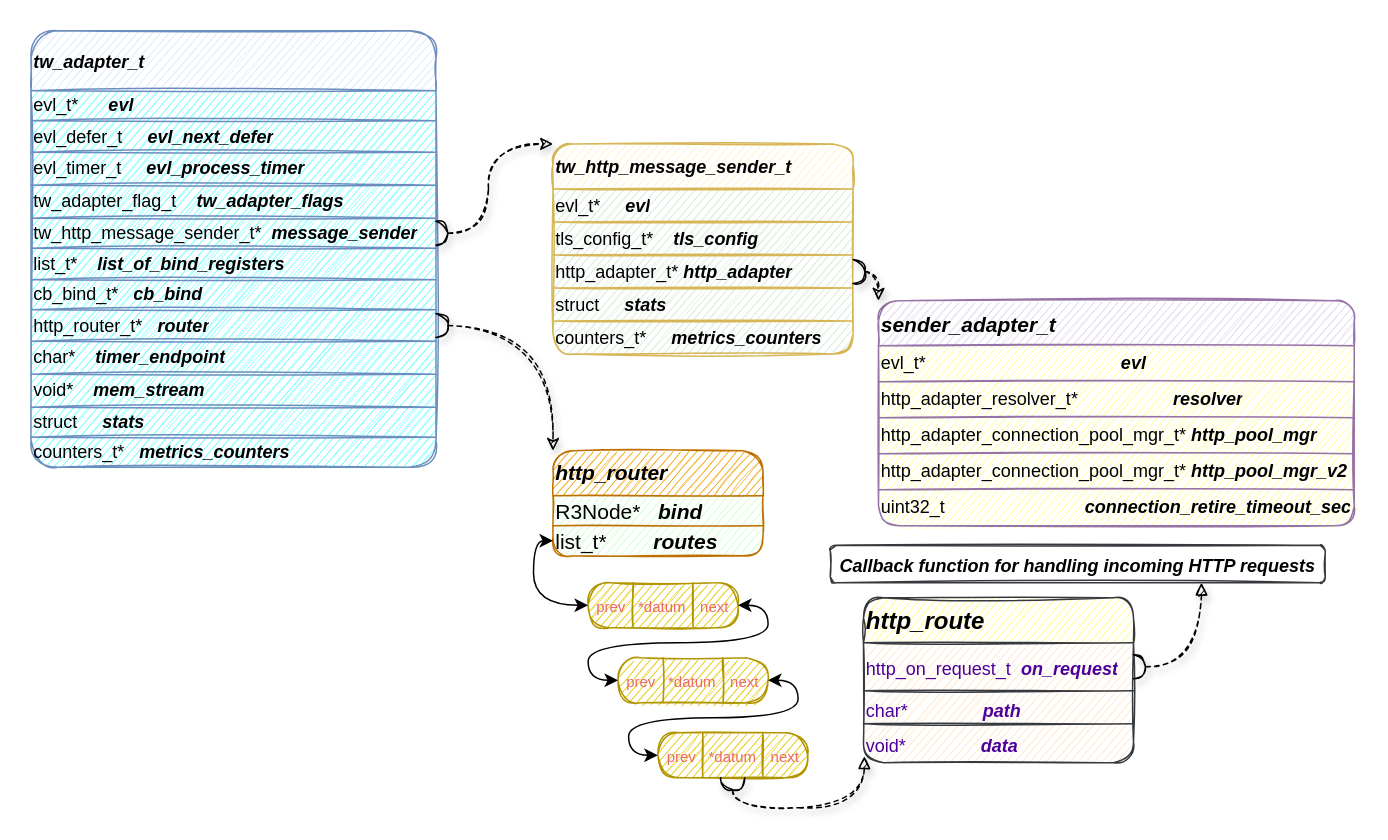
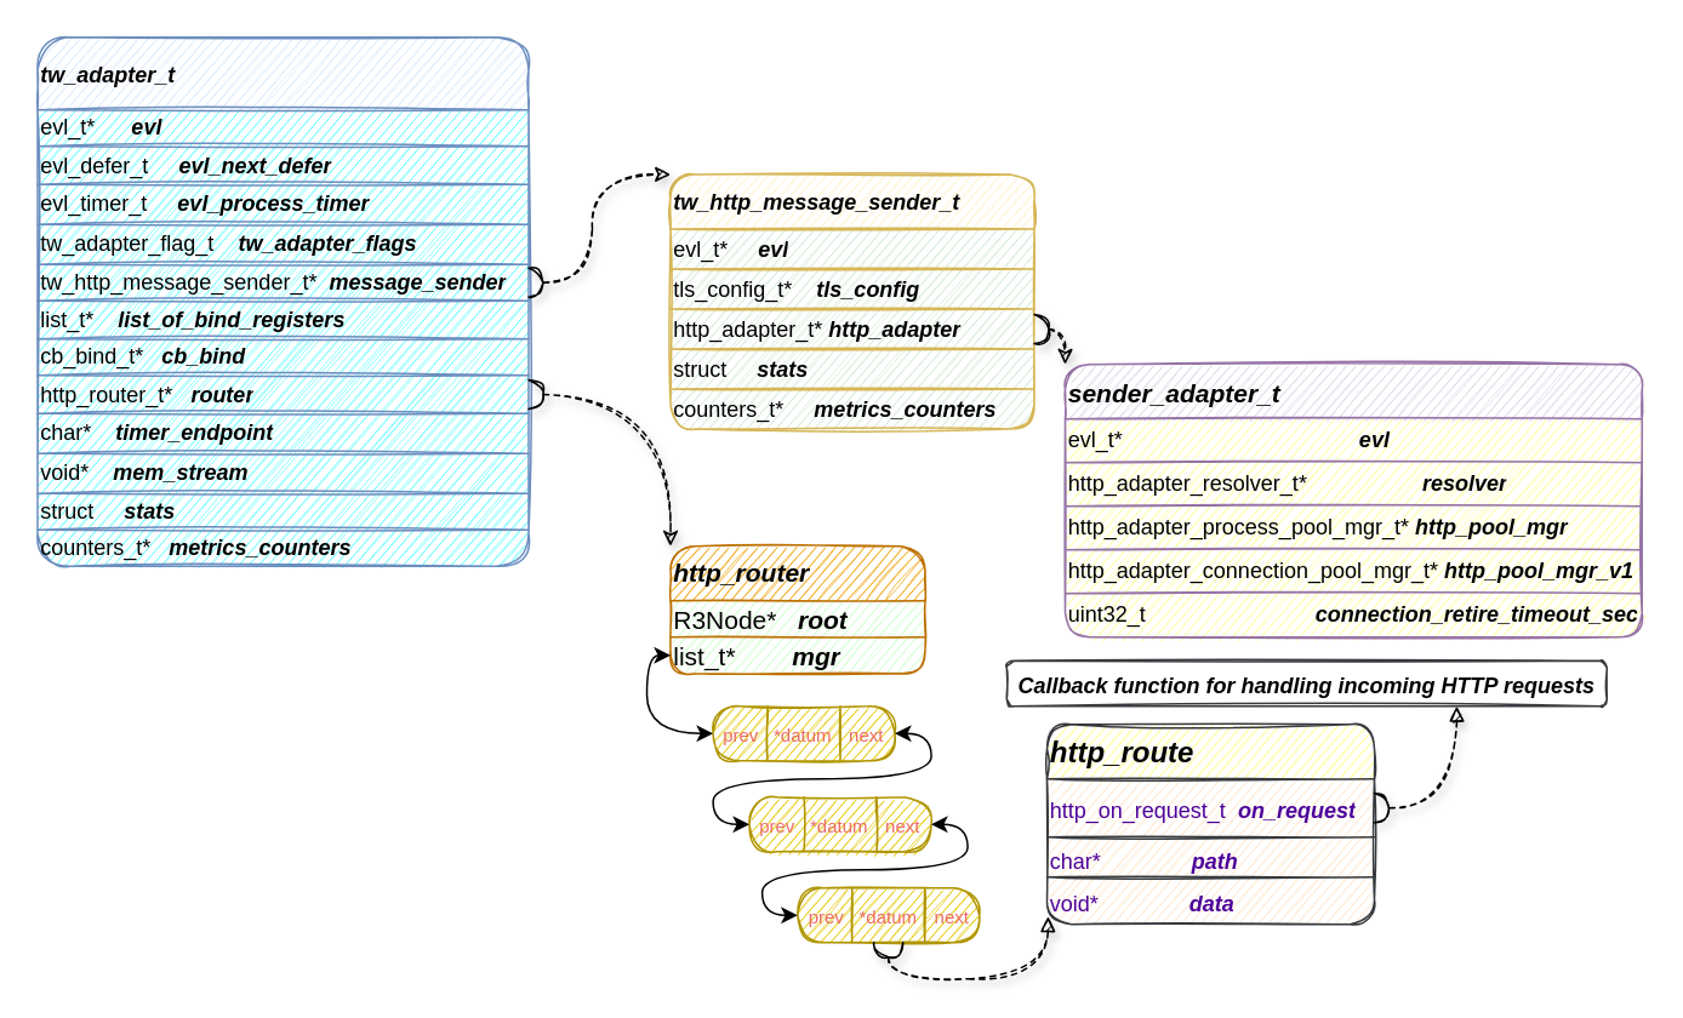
- <mxCell id="77" value="http_adapter_connection_pool_mgr_t* &lt;b&gt;&lt;i&gt;http_pool_mgr&lt;/i&gt;&lt;/b&gt;" style="shape=partialRectangle;html=1;whiteSpace=wrap;connectable=0;overflow=hidden;fillColor=none;top=0;left=0;bottom=0;right=0;pointerEvents=1;rounded=1;sketch=1;align=left;" vertex="1" parent="76"><mxGeometry width="317" height="24" as="geometry"><mxRectangle width="317" height="24" as="alternateBounds" /></mxGeometry></mxCell>
+ <mxCell id="77" value="http_adapter_process_pool_mgr_t* &lt;b&gt;&lt;i&gt;http_pool_mgr&lt;/i&gt;&lt;/b&gt;" style="shape=partialRectangle;html=1;whiteSpace=wrap;connectable=0;overflow=hidden;fillColor=none;top=0;left=0;bottom=0;right=0;pointerEvents=1;rounded=1;sketch=1;align=left;" vertex="1" parent="76"><mxGeometry width="317" height="24" as="geometry"><mxRectangle width="317" height="24" as="alternateBounds" /></mxGeometry></mxCell>
- <mxCell id="79" value="http_adapter_connection_pool_mgr_t* &lt;b&gt;&lt;i&gt;http_pool_mgr_v2&lt;/i&gt;&lt;/b&gt;" style="shape=partialRectangle;html=1;whiteSpace=wrap;connectable=0;overflow=hidden;fillColor=none;top=0;left=0;bottom=0;right=0;pointerEvents=1;rounded=1;sketch=1;align=left;" vertex="1" parent="78"><mxGeometry width="317" height="24" as="geometry"><mxRectangle width="317" height="24" as="alternateBounds" /></mxGeometry></mxCell>
+ <mxCell id="79" value="http_adapter_connection_pool_mgr_t* &lt;b&gt;&lt;i&gt;http_pool_mgr_v1&lt;/i&gt;&lt;/b&gt;" style="shape=partialRectangle;html=1;whiteSpace=wrap;connectable=0;overflow=hidden;fillColor=none;top=0;left=0;bottom=0;right=0;pointerEvents=1;rounded=1;sketch=1;align=left;" vertex="1" parent="78"><mxGeometry width="317" height="24" as="geometry"><mxRectangle width="317" height="24" as="alternateBounds" /></mxGeometry></mxCell>
- <mxCell id="40" value="&lt;font color=&quot;#000000&quot;&gt;R3Node*&amp;nbsp; &amp;nbsp;&lt;i&gt;&lt;b&gt;bind&lt;/b&gt;&lt;/i&gt;&lt;/font&gt;" style="shape=partialRectangle;html=1;whiteSpace=wrap;connectable=0;overflow=hidden;fillColor=none;top=0;left=0;bottom=0;right=0;pointerEvents=1;rounded=1;shadow=0;dashed=0;labelBackgroundColor=none;sketch=0;fillStyle=cross-hatch;strokeColor=#ffffff;fontFamily=Helvetica;fontSize=14;fontColor=#3333FF;align=left;" vertex="1" parent="39"><mxGeometry width="140" height="20" as="geometry"><mxRectangle width="140" height="20" as="alternateBounds" /></mxGeometry></mxCell>
+ <mxCell id="40" value="&lt;font color=&quot;#000000&quot;&gt;R3Node*&amp;nbsp; &amp;nbsp;&lt;i&gt;&lt;b&gt;root&lt;/b&gt;&lt;/i&gt;&lt;/font&gt;" style="shape=partialRectangle;html=1;whiteSpace=wrap;connectable=0;overflow=hidden;fillColor=none;top=0;left=0;bottom=0;right=0;pointerEvents=1;rounded=1;shadow=0;dashed=0;labelBackgroundColor=none;sketch=0;fillStyle=cross-hatch;strokeColor=#ffffff;fontFamily=Helvetica;fontSize=14;fontColor=#3333FF;align=left;" vertex="1" parent="39"><mxGeometry width="140" height="20" as="geometry"><mxRectangle width="140" height="20" as="alternateBounds" /></mxGeometry></mxCell>
- <mxCell id="42" value="&lt;font color=&quot;#000000&quot;&gt;list_t*&amp;nbsp; &amp;nbsp; &amp;nbsp; &amp;nbsp; &lt;b&gt;&lt;i&gt;routes&lt;/i&gt;&lt;/b&gt;&lt;/font&gt;" style="shape=partialRectangle;html=1;whiteSpace=wrap;connectable=0;overflow=hidden;fillColor=none;top=0;left=0;bottom=0;right=0;pointerEvents=1;rounded=1;shadow=0;dashed=0;labelBackgroundColor=none;sketch=0;fillStyle=cross-hatch;strokeColor=#ffffff;fontFamily=Helvetica;fontSize=14;fontColor=#3333FF;align=left;" vertex="1" parent="41"><mxGeometry width="140" height="20" as="geometry"><mxRectangle width="140" height="20" as="alternateBounds" /></mxGeometry></mxCell>
+ <mxCell id="42" value="&lt;font color=&quot;#000000&quot;&gt;list_t*&amp;nbsp; &amp;nbsp; &amp;nbsp; &amp;nbsp; &lt;b&gt;&lt;i&gt;mgr&lt;/i&gt;&lt;/b&gt;&lt;/font&gt;" style="shape=partialRectangle;html=1;whiteSpace=wrap;connectable=0;overflow=hidden;fillColor=none;top=0;left=0;bottom=0;right=0;pointerEvents=1;rounded=1;shadow=0;dashed=0;labelBackgroundColor=none;sketch=0;fillStyle=cross-hatch;strokeColor=#ffffff;fontFamily=Helvetica;fontSize=14;fontColor=#3333FF;align=left;" vertex="1" parent="41"><mxGeometry width="140" height="20" as="geometry"><mxRectangle width="140" height="20" as="alternateBounds" /></mxGeometry></mxCell>
